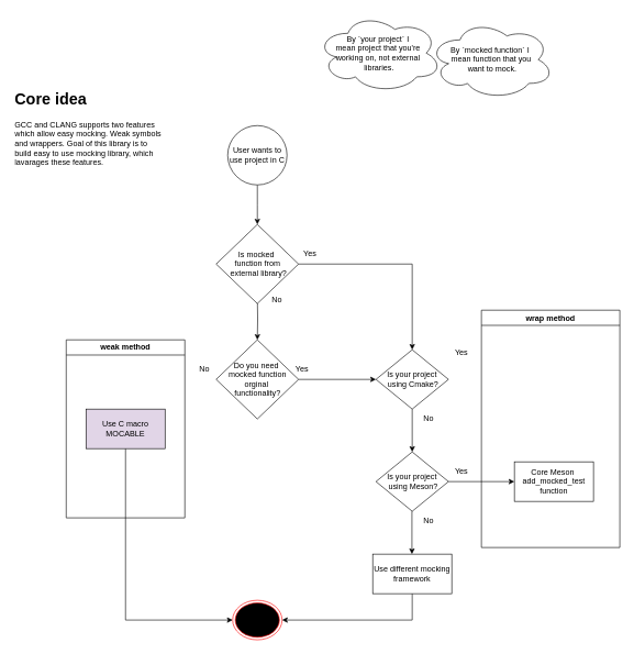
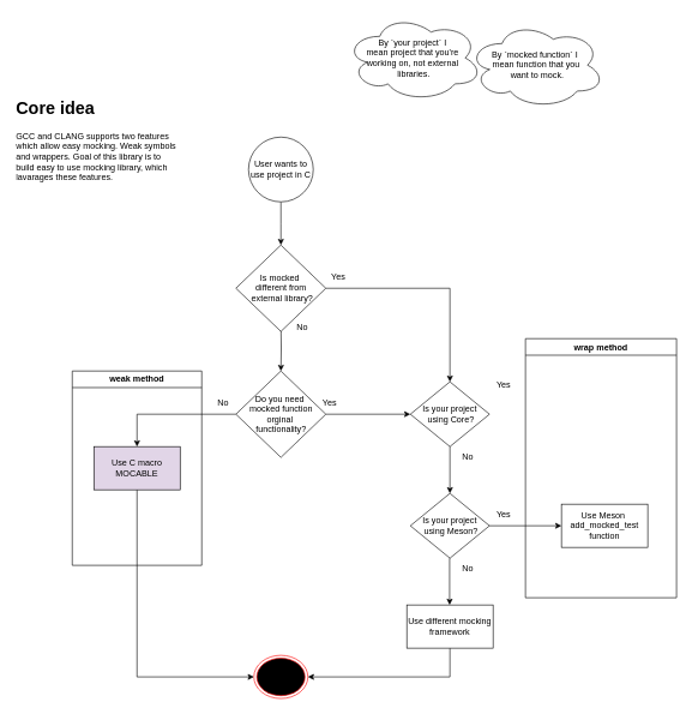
- <mxCell id="32" value="Is mocked&amp;nbsp;&lt;div&gt;function from&lt;/div&gt;&lt;div&gt;&amp;nbsp;external library?&lt;/div&gt;" style="rhombus;whiteSpace=wrap;html=1;" vertex="1" parent="1"><mxGeometry x="327.5" y="340" width="125" height="120" as="geometry" /></mxCell>
+ <mxCell id="32" value="Is mocked&amp;nbsp;&lt;div&gt;different from&lt;/div&gt;&lt;div&gt;&amp;nbsp;external library?&lt;/div&gt;" style="rhombus;whiteSpace=wrap;html=1;" vertex="1" parent="1"><mxGeometry x="327.5" y="340" width="125" height="120" as="geometry" /></mxCell>
+ <mxCell id="24" value="" style="edgeStyle=orthogonalEdgeStyle;rounded=0;orthogonalLoop=1;jettySize=auto;html=1;entryX=0.5;entryY=0;entryDx=0;entryDy=0;" edge="1" parent="1" source="25" target="30"><mxGeometry relative="1" as="geometry"><mxPoint x="195" y="620" as="targetPoint" /></mxGeometry></mxCell>
- <mxCell id="8" value="Is your project&lt;div&gt;&amp;nbsp;using Cmake?&lt;/div&gt;" style="rhombus;whiteSpace=wrap;html=1;" vertex="1" parent="1"><mxGeometry x="570" y="530" width="110" height="90" as="geometry" /></mxCell>
+ <mxCell id="8" value="Is your project&lt;div&gt;&amp;nbsp;using Core?&lt;/div&gt;" style="rhombus;whiteSpace=wrap;html=1;" vertex="1" parent="1"><mxGeometry x="570" y="530" width="110" height="90" as="geometry" /></mxCell>
- <mxCell id="14" value="Core Meson&amp;nbsp;&lt;br&gt;add_mocked_test&lt;div&gt;function&lt;/div&gt;" style="rounded=0;whiteSpace=wrap;html=1;" vertex="1" parent="1"><mxGeometry x="780" y="700" width="120" height="60" as="geometry" /></mxCell>
+ <mxCell id="14" value="Use Meson&amp;nbsp;&lt;br&gt;add_mocked_test&lt;div&gt;function&lt;/div&gt;" style="rounded=0;whiteSpace=wrap;html=1;" vertex="1" parent="1"><mxGeometry x="780" y="700" width="120" height="60" as="geometry" /></mxCell>
